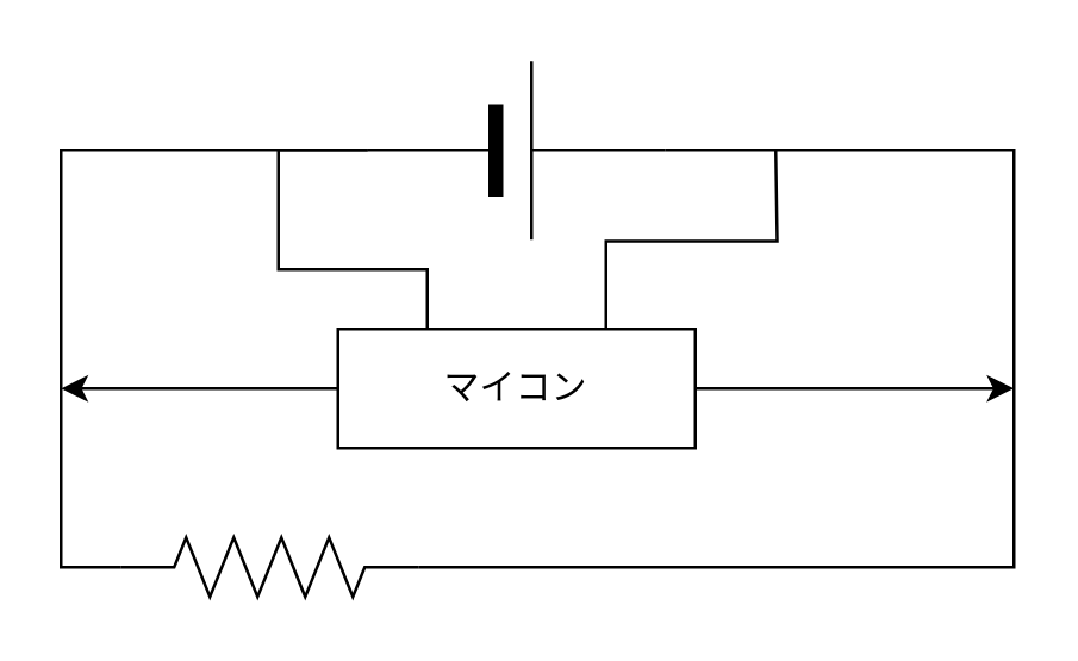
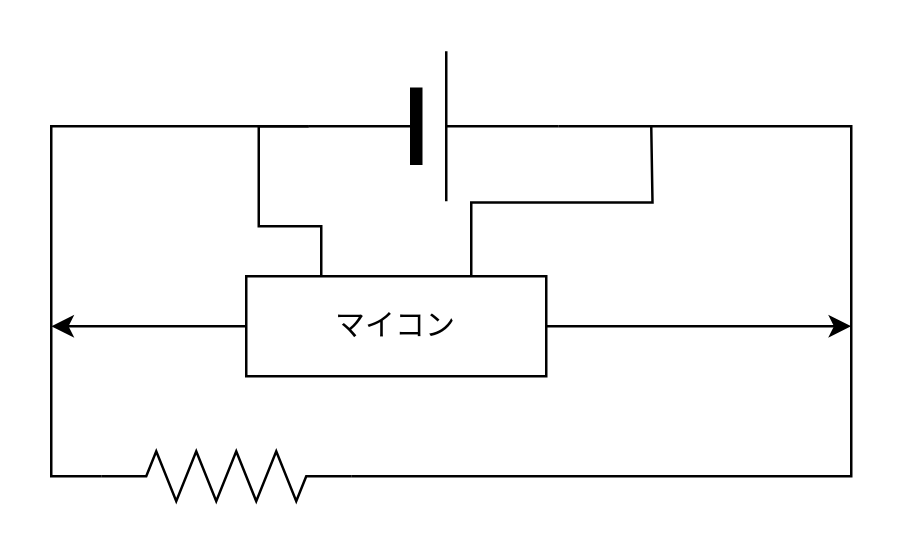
- <mxCell id="6" value="マイコン" style="rounded=0;whiteSpace=wrap;html=1;" vertex="1" parent="1"><mxGeometry x="113" y="110" width="120" height="40" as="geometry" /></mxCell>
+ <mxCell id="6" value="マイコン" style="rounded=0;whiteSpace=wrap;html=1;" vertex="1" parent="1"><mxGeometry x="98" y="110" width="120" height="40" as="geometry" /></mxCell>
